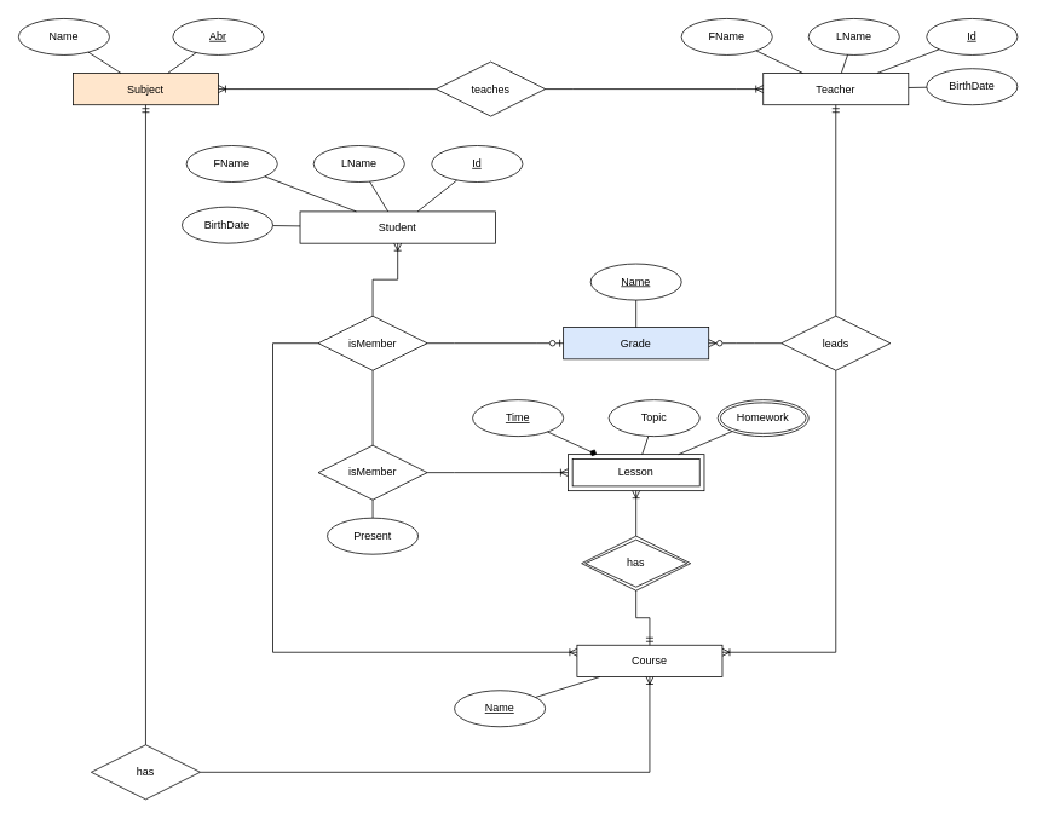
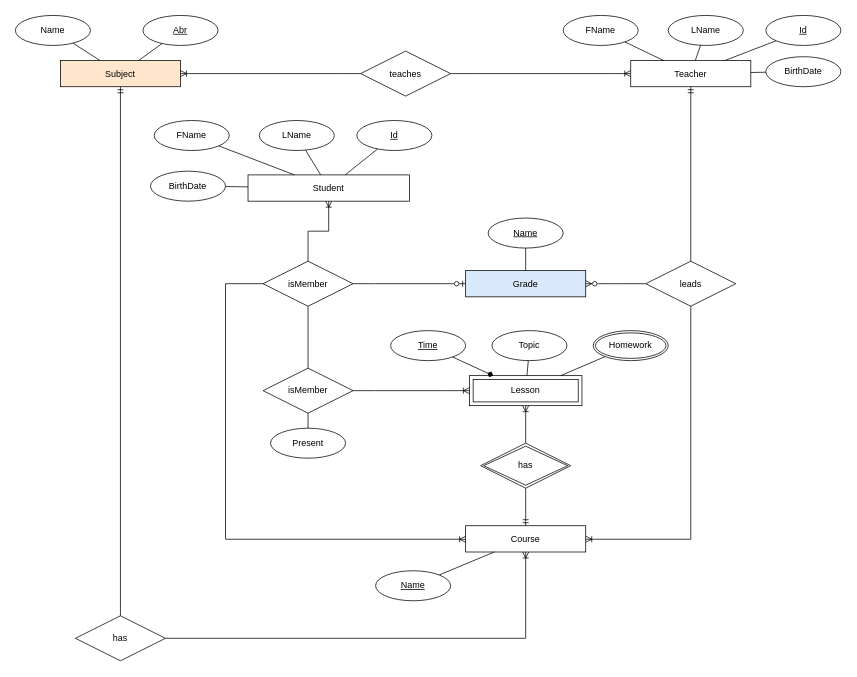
- <mxCell id="57" value="Topic" style="ellipse;whiteSpace=wrap;html=1;align=center;" vertex="1" parent="1"><mxGeometry x="670" y="440" width="100" height="40" as="geometry" /></mxCell>
+ <mxCell id="57" value="Topic" style="ellipse;whiteSpace=wrap;html=1;align=center;" vertex="1" parent="1"><mxGeometry x="655" y="440" width="100" height="40" as="geometry" /></mxCell>
- <mxCell id="37" value="Course" style="whiteSpace=wrap;html=1;align=center;" vertex="1" parent="1"><mxGeometry x="635" y="710" width="160" height="35" as="geometry" /></mxCell>
+ <mxCell id="37" value="Course" style="whiteSpace=wrap;html=1;align=center;" vertex="1" parent="1"><mxGeometry x="620" y="700" width="160" height="35" as="geometry" /></mxCell>
